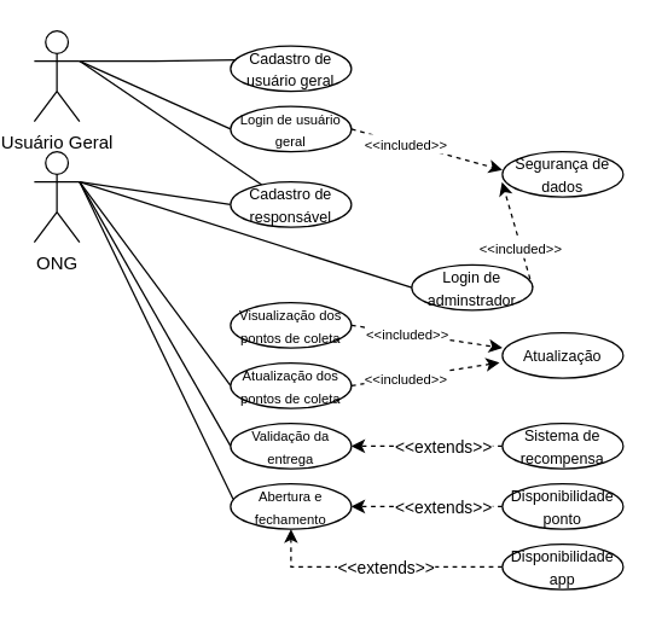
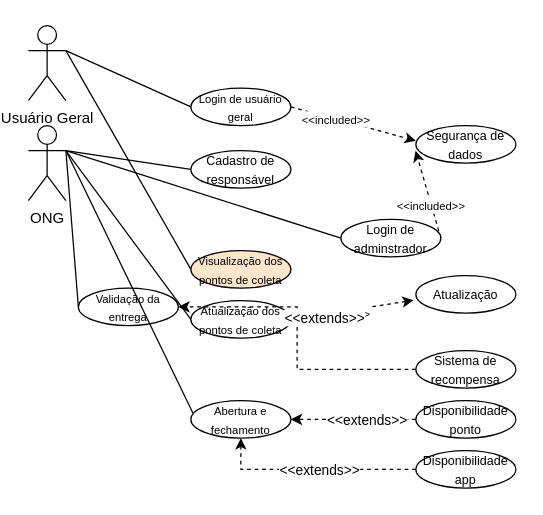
- <mxCell id="15" style="edgeStyle=orthogonalEdgeStyle;rounded=0;orthogonalLoop=1;jettySize=auto;html=1;exitX=1;exitY=0.333;exitDx=0;exitDy=0;exitPerimeter=0;entryX=0.047;entryY=0.307;entryDx=0;entryDy=0;entryPerimeter=0;endArrow=none;startFill=0;" parent="1" source="4" target="9" edge="1"><mxGeometry relative="1" as="geometry" /></mxCell>
- <mxCell id="9" value="&lt;font style=&quot;font-size: 10px;&quot;&gt;Cadastro de usuário geral&lt;/font&gt;" style="ellipse;whiteSpace=wrap;html=1;" parent="1" vertex="1"><mxGeometry x="150" y="30" width="80" height="30" as="geometry" /></mxCell>
- <mxCell id="3" style="rounded=0;orthogonalLoop=1;jettySize=auto;html=1;exitX=1;exitY=0.333;exitDx=0;exitDy=0;exitPerimeter=0;endArrow=none;startFill=0;" parent="1" source="4" target="14" edge="1"><mxGeometry relative="1" as="geometry" /></mxCell>
+ <mxCell id="3" style="rounded=0;orthogonalLoop=1;jettySize=auto;html=1;exitX=1;exitY=0.333;exitDx=0;exitDy=0;exitPerimeter=0;entryX=0;entryY=0.5;entryDx=0;entryDy=0;endArrow=none;startFill=0;" parent="1" source="4" target="20" edge="1"><mxGeometry relative="1" as="geometry" /></mxCell>
- <mxCell id="20" value="&lt;font style=&quot;font-size: 9px;&quot;&gt;Visualização dos pontos de coleta&lt;/font&gt;" style="ellipse;whiteSpace=wrap;html=1;" parent="1" vertex="1"><mxGeometry x="150" y="200" width="80" height="30" as="geometry" /></mxCell>
+ <mxCell id="20" value="&lt;font style=&quot;font-size: 9px;&quot;&gt;Visualização dos pontos de coleta&lt;/font&gt;" style="ellipse;whiteSpace=wrap;html=1;fillColor=#ffe6cc;" parent="1" vertex="1"><mxGeometry x="150" y="200" width="80" height="30" as="geometry" /></mxCell>
- <mxCell id="23" style="rounded=0;orthogonalLoop=1;jettySize=auto;html=1;exitX=1;exitY=0.5;exitDx=0;exitDy=0;entryX=0;entryY=0.333;entryDx=0;entryDy=0;entryPerimeter=0;dashed=1;" parent="1" source="20" target="22" edge="1"><mxGeometry relative="1" as="geometry"><mxPoint x="260" y="190" as="sourcePoint" /><mxPoint x="360" y="217" as="targetPoint" /></mxGeometry></mxCell>
- <mxCell id="24" value="&lt;font style=&quot;font-size: 9px;&quot;&gt;&amp;lt;&amp;lt;included&amp;gt;&amp;gt;&lt;/font&gt;" style="edgeLabel;html=1;align=center;verticalAlign=middle;resizable=0;points=[];" parent="23" vertex="1" connectable="0"><mxGeometry x="-0.277" relative="1" as="geometry"><mxPoint as="offset" /></mxGeometry></mxCell>
- <mxCell id="27" value="&lt;font style=&quot;font-size: 9px;&quot;&gt;Validação da entrega&lt;/font&gt;" style="ellipse;whiteSpace=wrap;html=1;" parent="1" vertex="1"><mxGeometry x="150" y="280" width="80" height="30" as="geometry" /></mxCell>
+ <mxCell id="27" value="&lt;font style=&quot;font-size: 9px;&quot;&gt;Validação da entrega&lt;/font&gt;" style="ellipse;whiteSpace=wrap;html=1;" parent="1" vertex="1"><mxGeometry x="60" y="230" width="80" height="30" as="geometry" /></mxCell>
